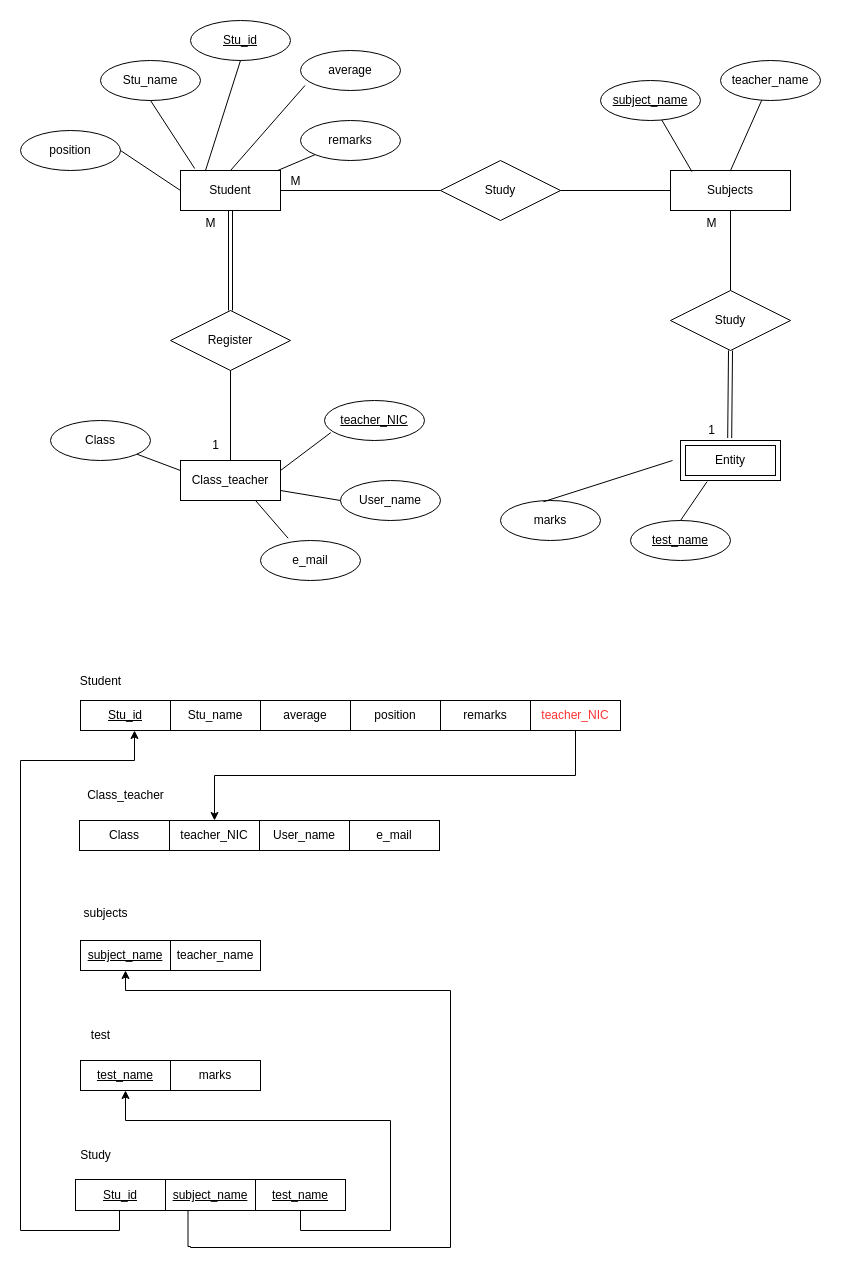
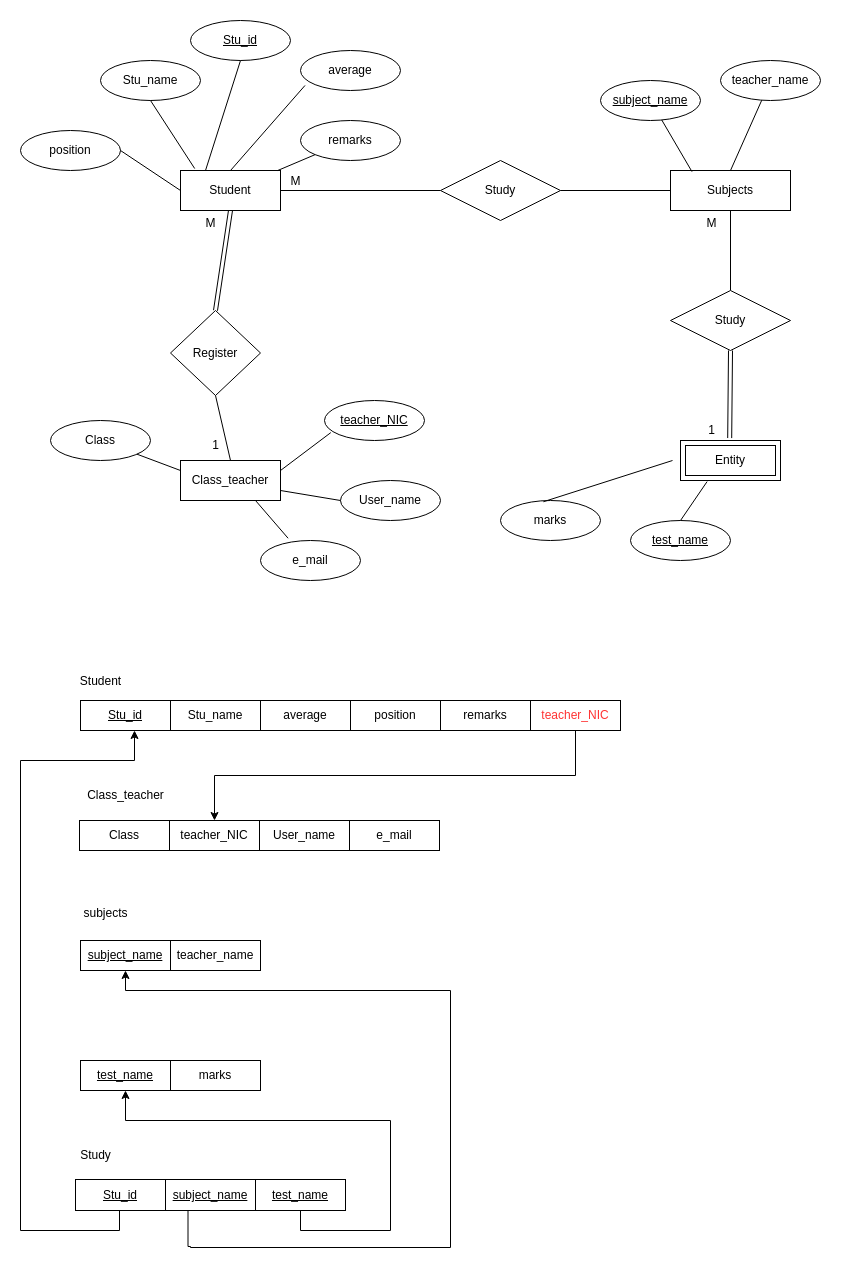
- <mxCell id="20" value="Register" style="shape=rhombus;perimeter=rhombusPerimeter;whiteSpace=wrap;html=1;align=center;" vertex="1" parent="1"><mxGeometry x="170" y="310" width="120" height="60" as="geometry" /></mxCell>
+ <mxCell id="20" value="Register" style="shape=rhombus;perimeter=rhombusPerimeter;whiteSpace=wrap;html=1;align=center;" vertex="1" parent="1"><mxGeometry x="170" y="310" width="90" height="85" as="geometry" /></mxCell>
- <mxCell id="57" value="test" style="text;html=1;align=center;verticalAlign=middle;resizable=0;points=[];autosize=1;strokeColor=none;fillColor=none;" vertex="1" parent="1"><mxGeometry x="80" y="1020" width="40" height="30" as="geometry" /></mxCell>
